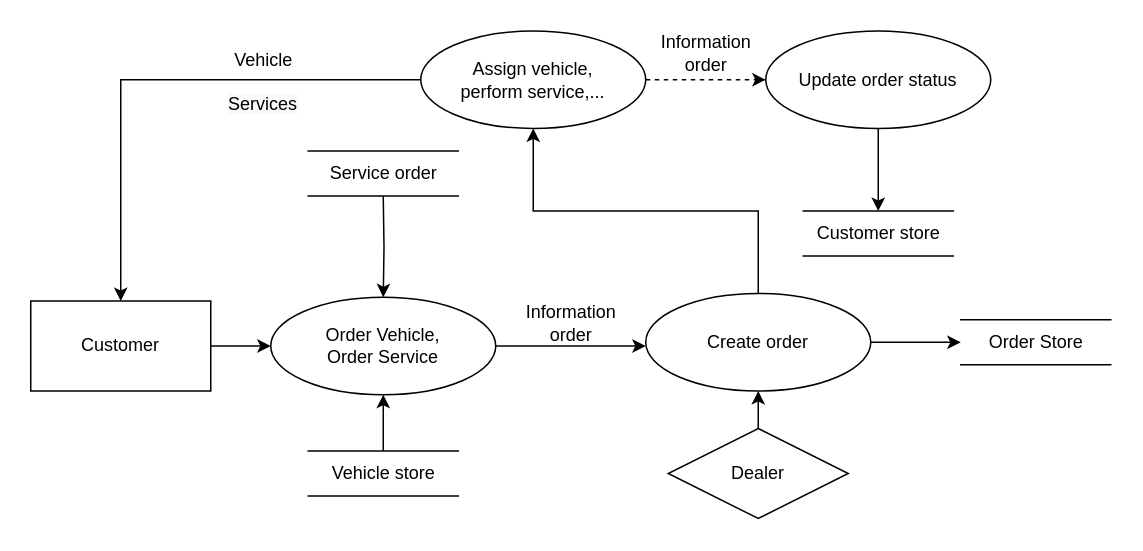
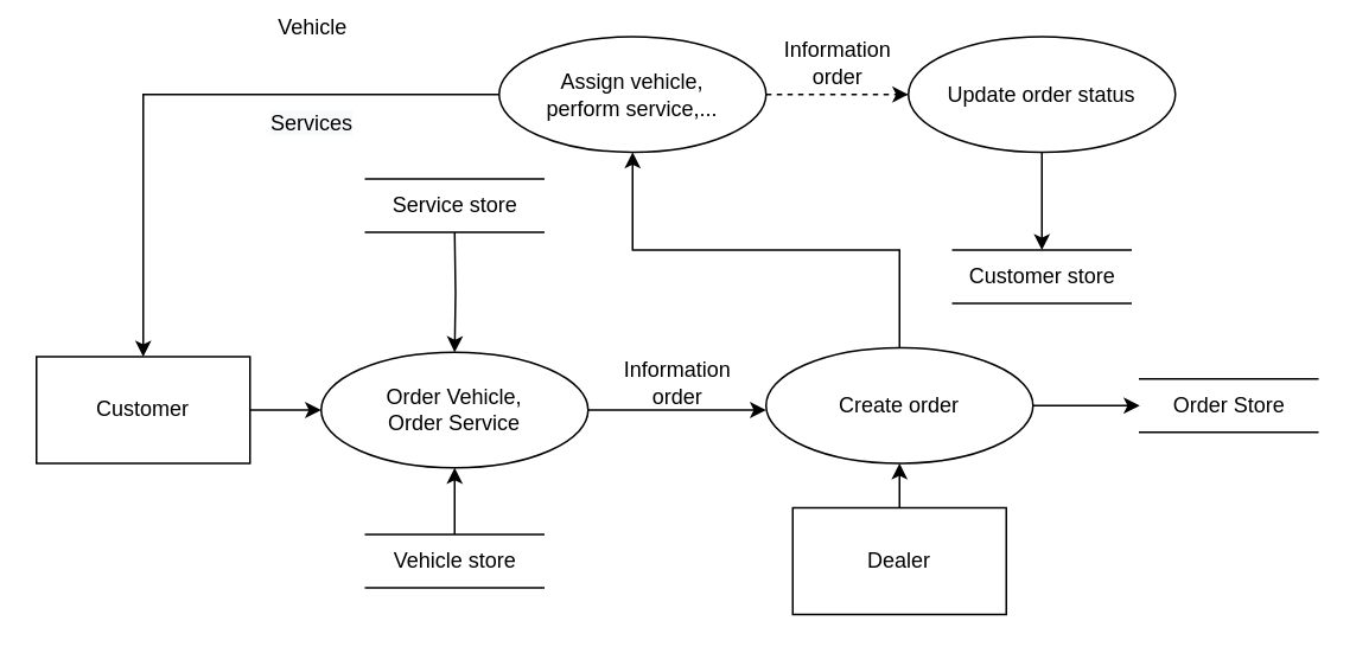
- <mxCell id="23" value="Vehicle" style="text;html=1;align=center;verticalAlign=middle;resizable=0;points=[];autosize=1;strokeColor=none;fillColor=none;" parent="1" vertex="1"><mxGeometry x="150" y="30" width="50" height="20" as="geometry" /></mxCell>
+ <mxCell id="23" value="Vehicle" style="text;html=1;align=center;verticalAlign=middle;resizable=0;points=[];autosize=1;strokeColor=none;fillColor=none;" parent="1" vertex="1"><mxGeometry x="150" y="5" width="50" height="20" as="geometry" /></mxCell>
- <mxCell id="12" value="Service order" style="html=1;dashed=0;whitespace=wrap;shape=partialRectangle;right=0;left=0;" parent="1" vertex="1"><mxGeometry x="205" y="100" width="100" height="30" as="geometry" /></mxCell>
+ <mxCell id="12" value="Service store" style="html=1;dashed=0;whitespace=wrap;shape=partialRectangle;right=0;left=0;" parent="1" vertex="1"><mxGeometry x="205" y="100" width="100" height="30" as="geometry" /></mxCell>
- <mxCell id="17" value="Dealer" style="rhombus;whiteSpace=wrap;html=1;" parent="1" vertex="1"><mxGeometry x="445" y="285" width="120" height="60" as="geometry" /></mxCell>
+ <mxCell id="17" value="Dealer" style="rounded=0;whiteSpace=wrap;html=1;" parent="1" vertex="1"><mxGeometry x="445" y="285" width="120" height="60" as="geometry" /></mxCell>
